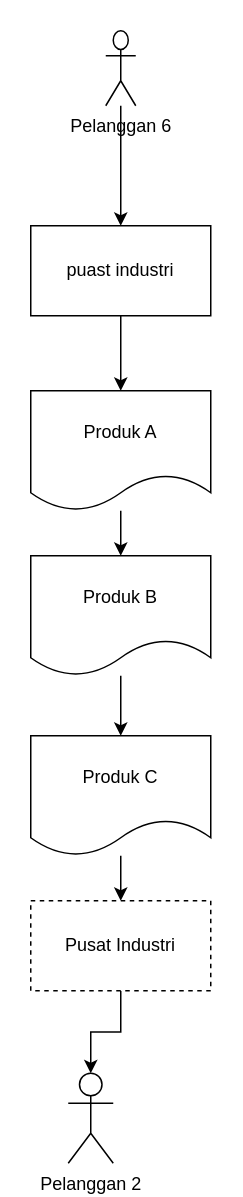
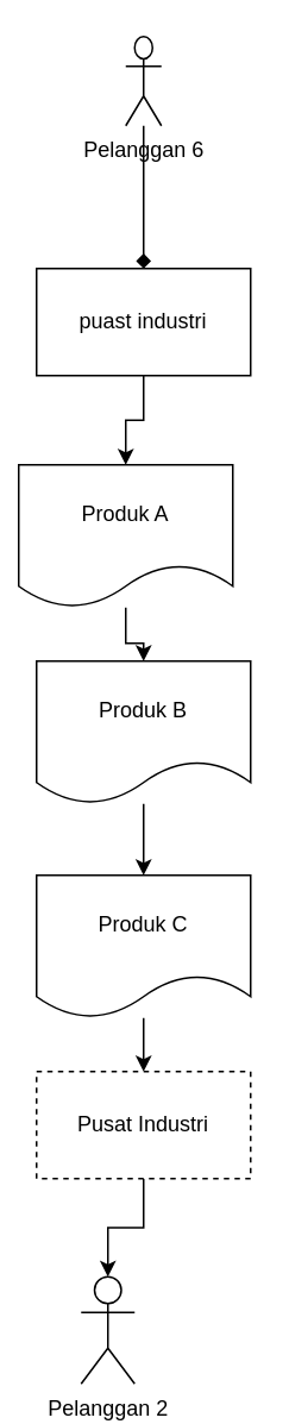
- <mxCell id="2" style="edgeStyle=orthogonalEdgeStyle;rounded=0;orthogonalLoop=1;jettySize=auto;html=1;" edge="1" parent="1" source="3" target="5"><mxGeometry relative="1" as="geometry"><mxPoint x="80" y="140" as="targetPoint" /></mxGeometry></mxCell>
+ <mxCell id="2" style="edgeStyle=orthogonalEdgeStyle;rounded=0;orthogonalLoop=1;jettySize=auto;html=1;endArrow=diamond;" edge="1" parent="1" source="3" target="5"><mxGeometry relative="1" as="geometry"><mxPoint x="80" y="140" as="targetPoint" /></mxGeometry></mxCell>
- <mxCell id="7" value="Produk A" style="shape=document;whiteSpace=wrap;html=1;boundedLbl=1;" vertex="1" parent="1"><mxGeometry x="20" y="260" width="120" height="80" as="geometry" /></mxCell>
+ <mxCell id="7" value="Produk A" style="shape=document;whiteSpace=wrap;html=1;boundedLbl=1;" vertex="1" parent="1"><mxGeometry x="10" y="260" width="120" height="80" as="geometry" /></mxCell>
